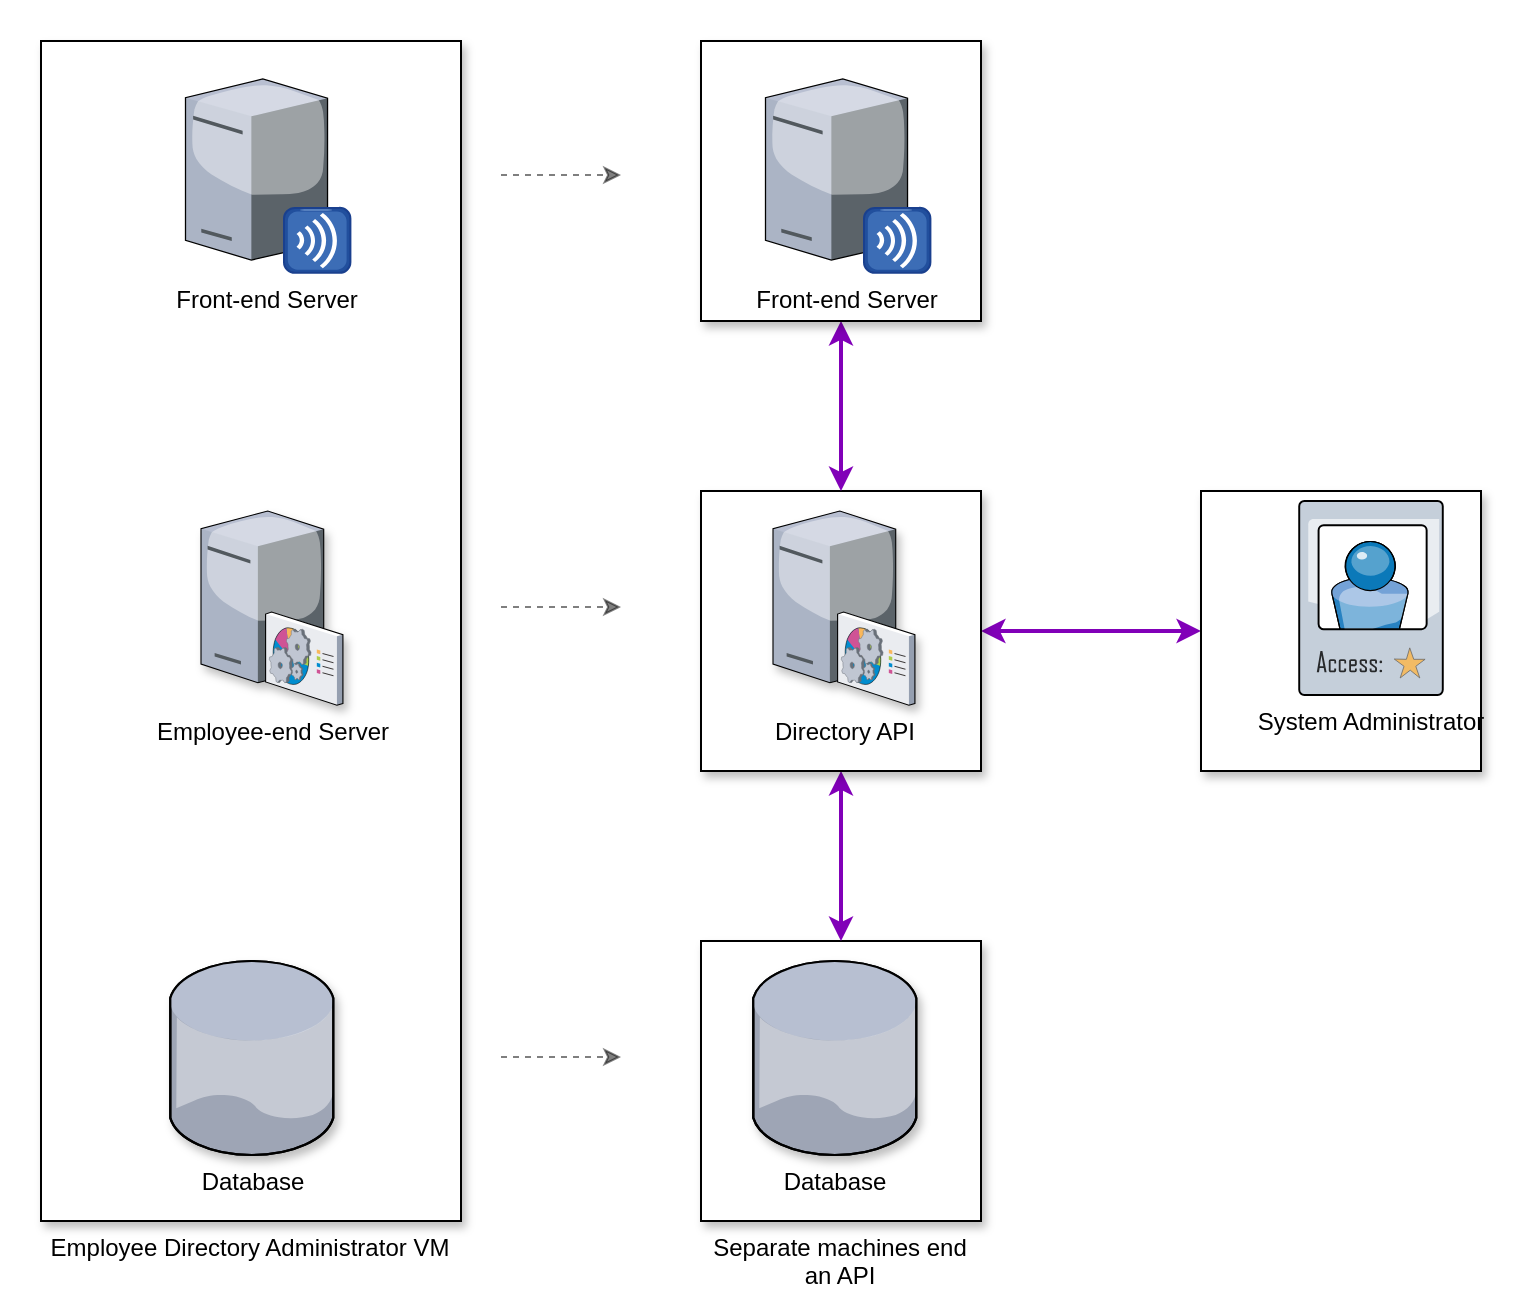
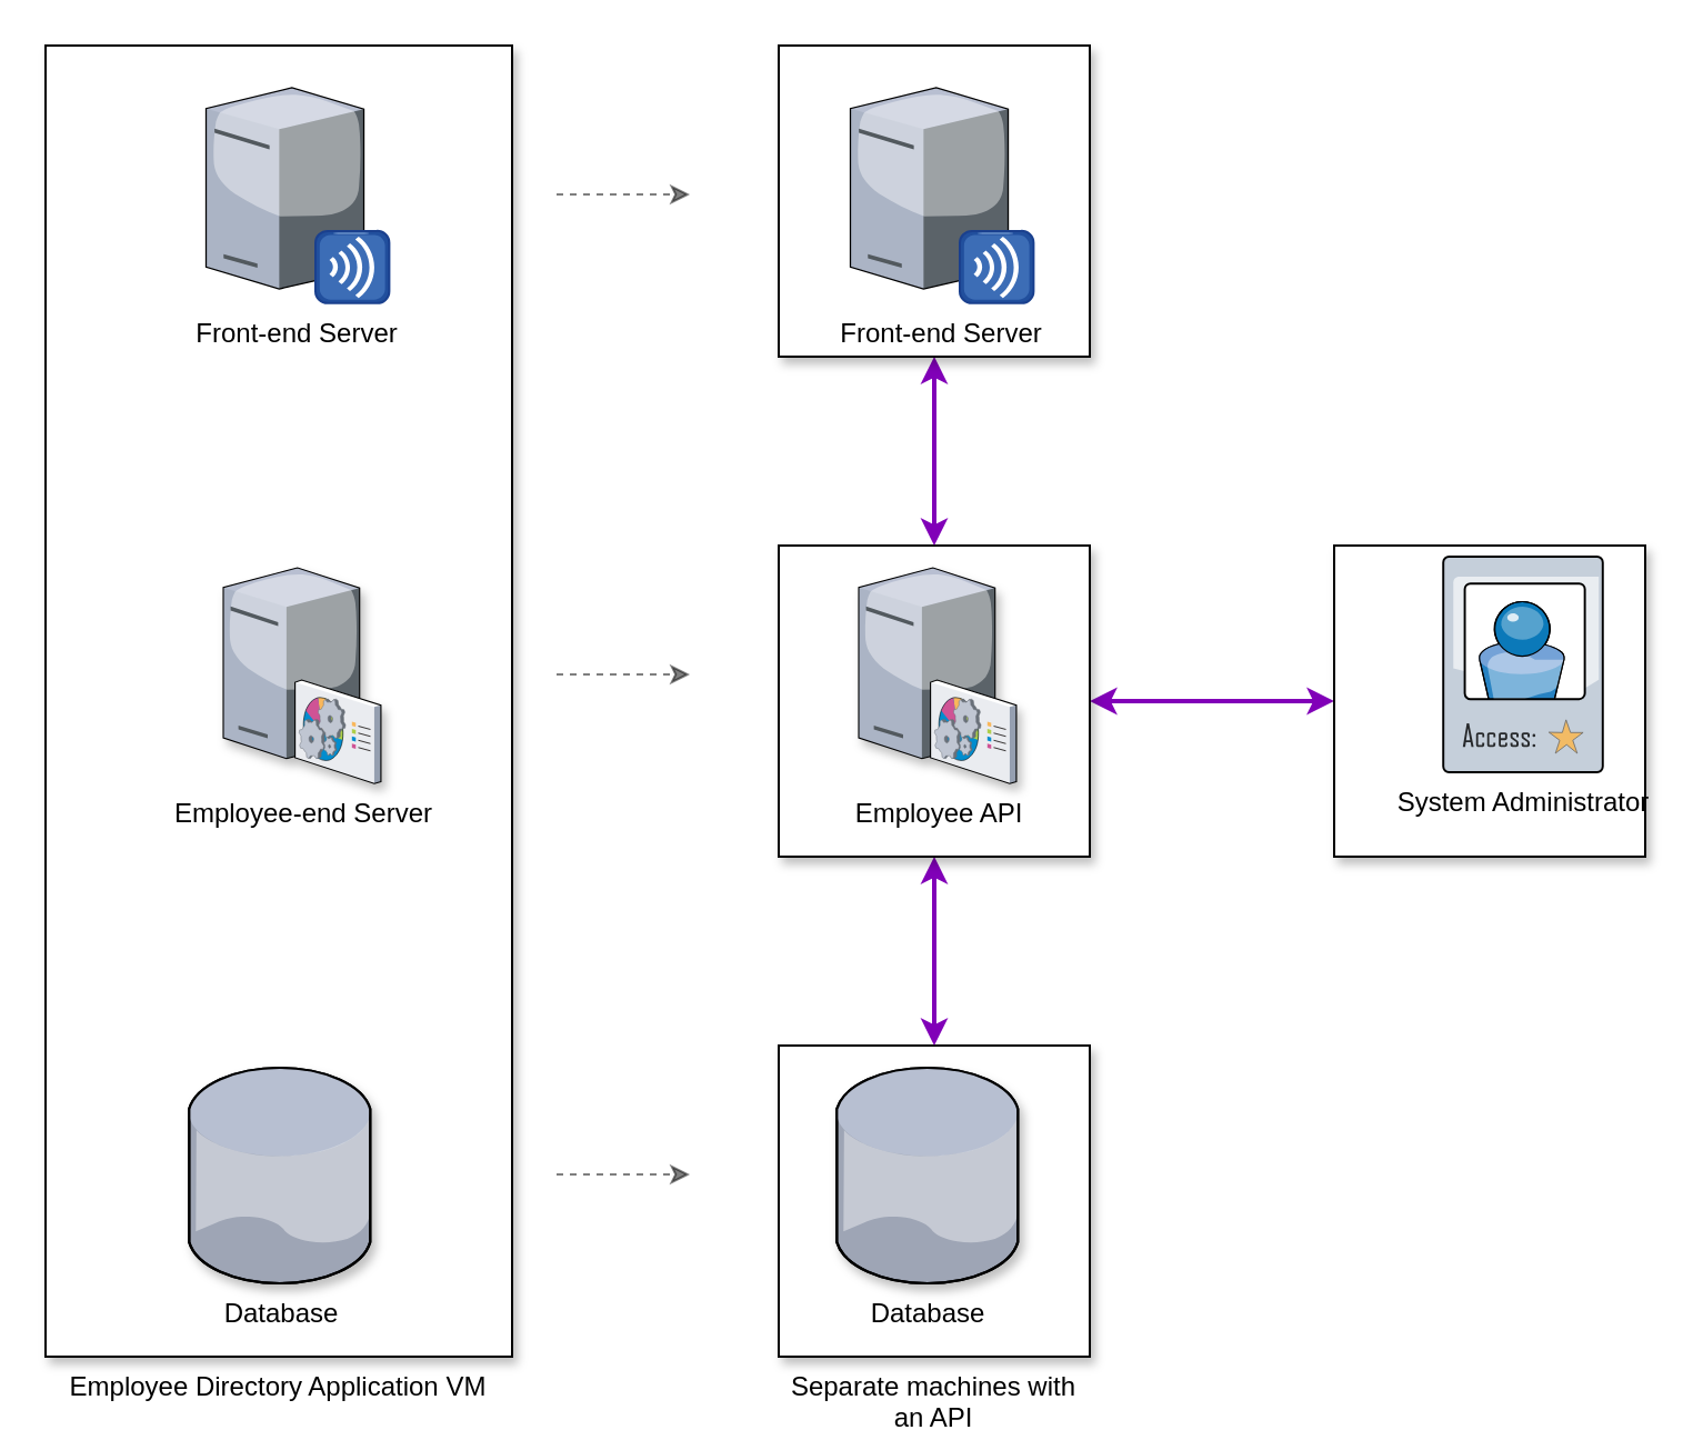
- <mxCell id="13" value="Directory API" style="verticalLabelPosition=bottom;aspect=fixed;html=1;verticalAlign=top;strokeColor=none;align=center;outlineConnect=0;shape=mxgraph.citrix.command_center;shadow=1;fontFamily=Helvetica;fontSize=12;fontColor=#000000;fillColor=#ffffff;" parent="1" vertex="1"><mxGeometry x="386" y="255" width="71" height="97" as="geometry" /></mxCell>
+ <mxCell id="13" value="Employee API" style="verticalLabelPosition=bottom;aspect=fixed;html=1;verticalAlign=top;strokeColor=none;align=center;outlineConnect=0;shape=mxgraph.citrix.command_center;shadow=1;fontFamily=Helvetica;fontSize=12;fontColor=#000000;fillColor=#ffffff;" parent="1" vertex="1"><mxGeometry x="386" y="255" width="71" height="97" as="geometry" /></mxCell>
- <mxCell id="6" value="Employee Directory Administrator VM" style="rounded=0;whiteSpace=wrap;html=1;shadow=1;strokeColor=#000000;fillColor=#ffffff;labelPosition=center;verticalLabelPosition=bottom;align=center;verticalAlign=top;" parent="1" vertex="1"><mxGeometry x="20" y="20" width="210" height="590" as="geometry" /></mxCell>
+ <mxCell id="6" value="Employee Directory Application VM" style="rounded=0;whiteSpace=wrap;html=1;shadow=1;strokeColor=#000000;fillColor=#ffffff;labelPosition=center;verticalLabelPosition=bottom;align=center;verticalAlign=top;" parent="1" vertex="1"><mxGeometry x="20" y="20" width="210" height="590" as="geometry" /></mxCell>
- <mxCell id="2" value="Separate machines end an API" style="rounded=0;whiteSpace=wrap;html=1;shadow=1;strokeColor=#000000;fillColor=#ffffff;labelPosition=center;verticalLabelPosition=bottom;align=center;verticalAlign=top;" parent="1" vertex="1"><mxGeometry x="350" y="470" width="140" height="140" as="geometry" /></mxCell>
+ <mxCell id="2" value="Separate machines with an API" style="rounded=0;whiteSpace=wrap;html=1;shadow=1;strokeColor=#000000;fillColor=#ffffff;labelPosition=center;verticalLabelPosition=bottom;align=center;verticalAlign=top;" parent="1" vertex="1"><mxGeometry x="350" y="470" width="140" height="140" as="geometry" /></mxCell>
